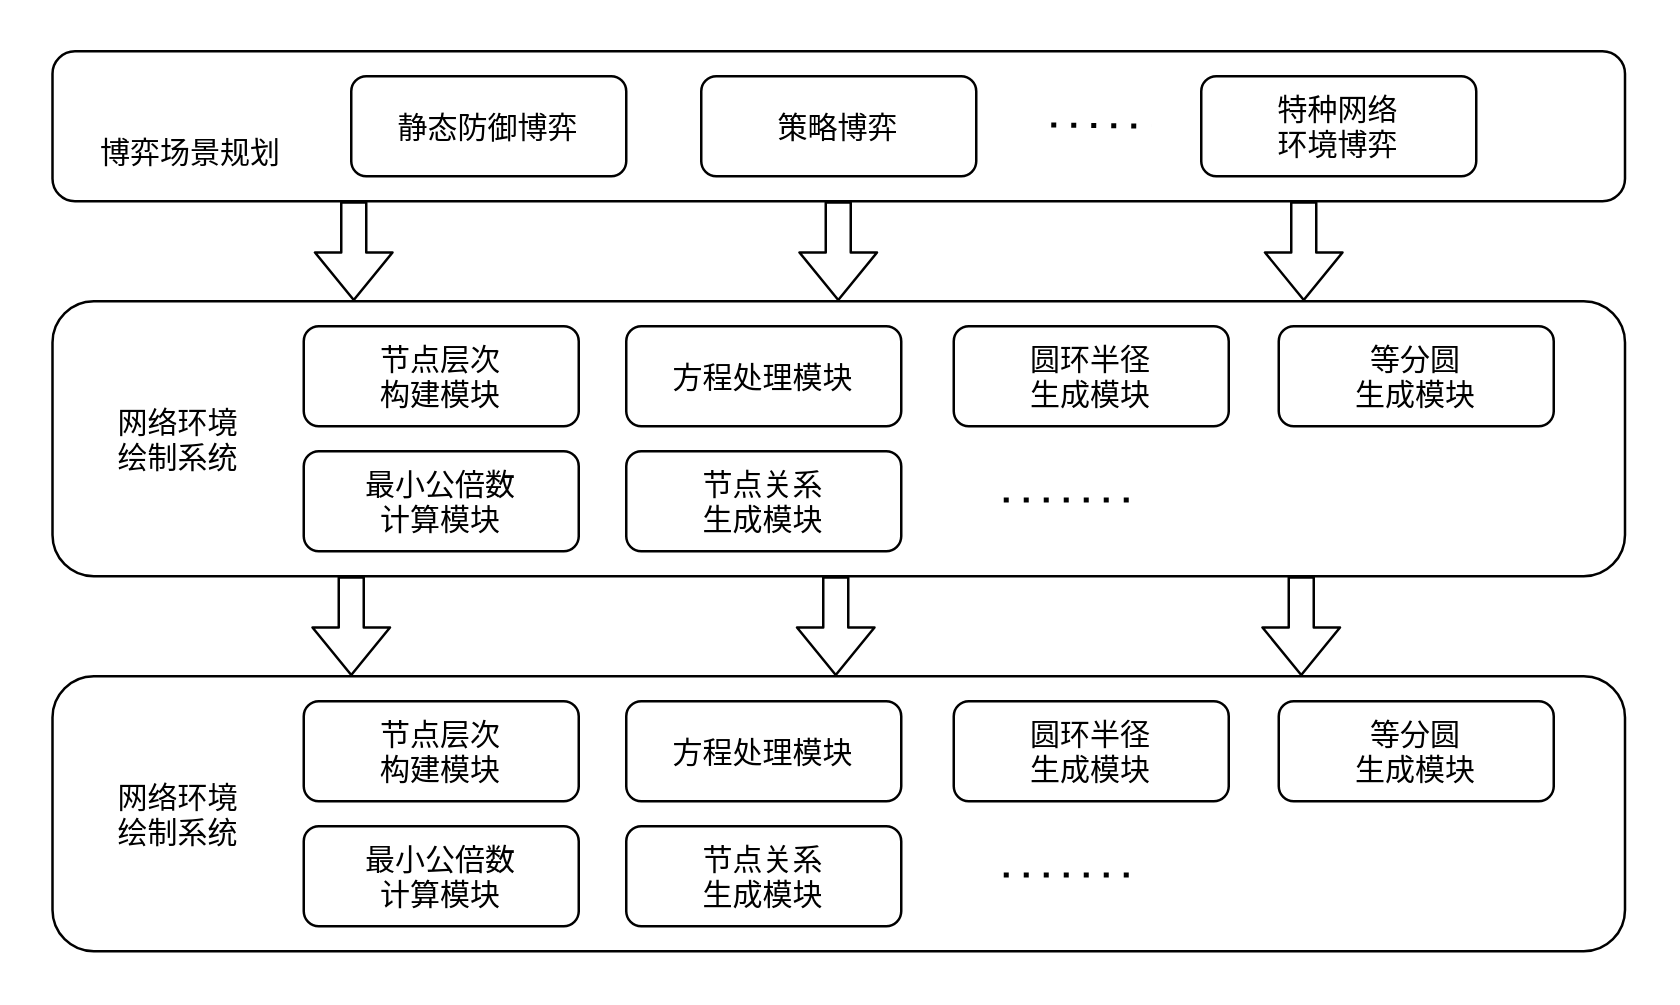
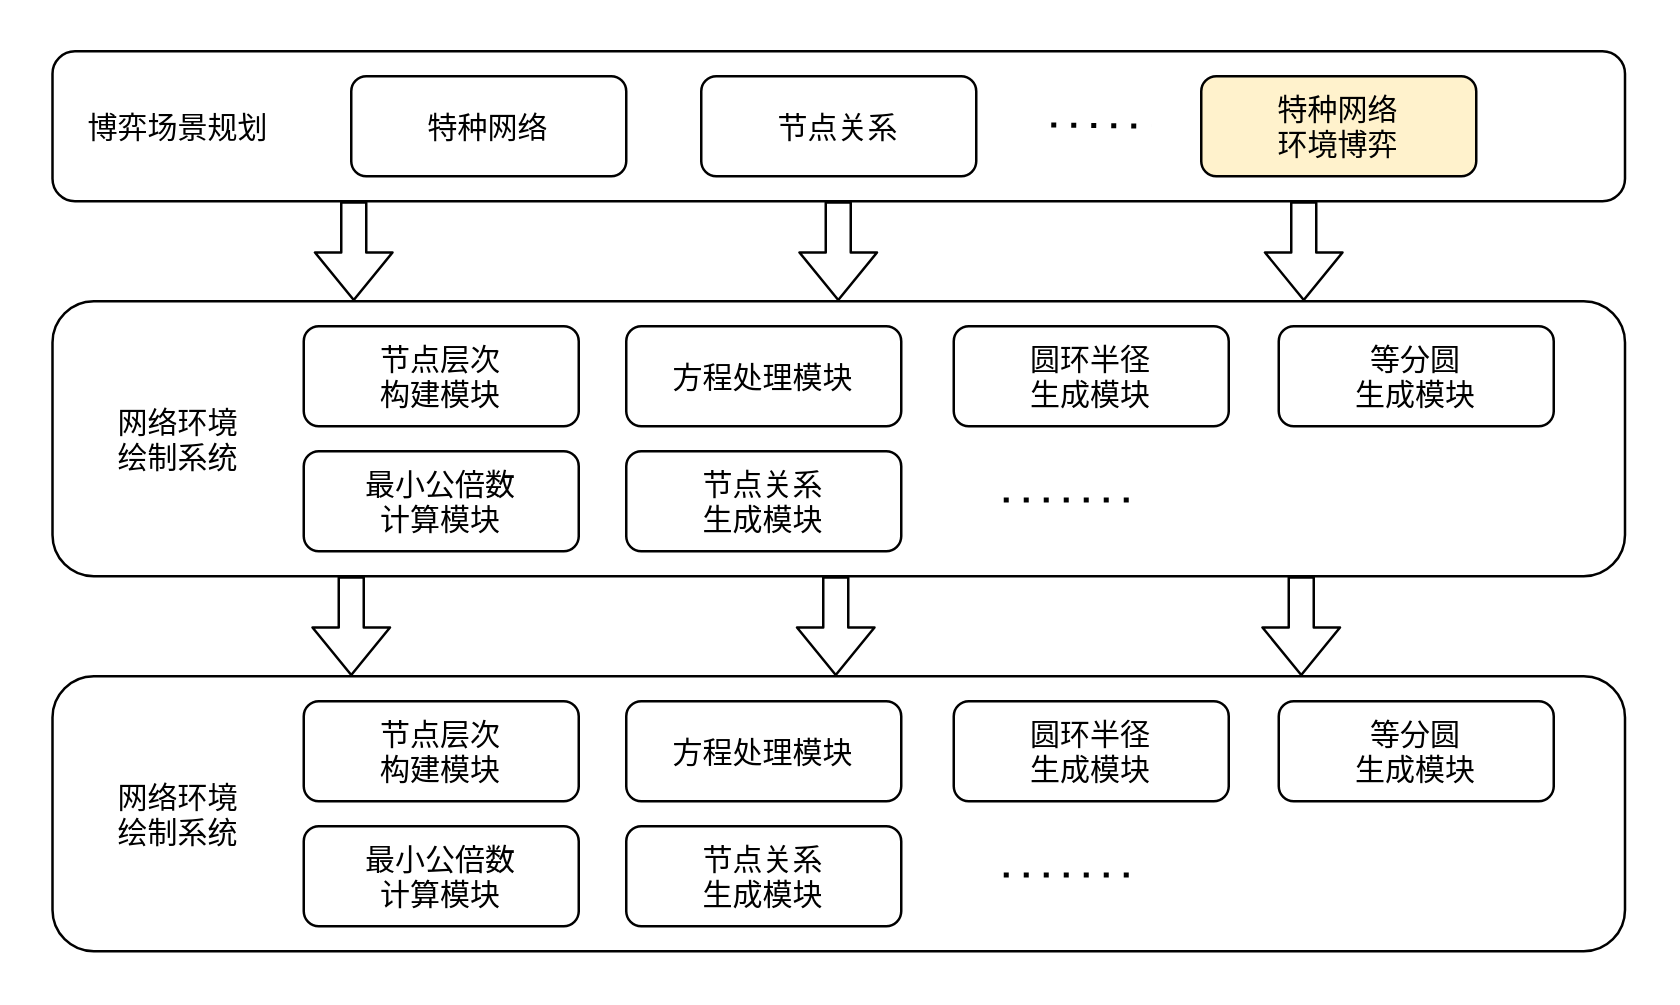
- <mxCell id="5" value="特种网络&#10;环境博弈" style="rounded=1;" vertex="1" parent="1"><mxGeometry x="480" y="30" width="110" height="40" as="geometry" /></mxCell>
+ <mxCell id="5" value="特种网络&#10;环境博弈" style="rounded=1;fillColor=#fff2cc;" vertex="1" parent="1"><mxGeometry x="480" y="30" width="110" height="40" as="geometry" /></mxCell>
- <mxCell id="3" value="静态防御博弈" style="rounded=1;" vertex="1" parent="1"><mxGeometry x="140" y="30" width="110" height="40" as="geometry" /></mxCell>
+ <mxCell id="3" value="特种网络" style="rounded=1;" vertex="1" parent="1"><mxGeometry x="140" y="30" width="110" height="40" as="geometry" /></mxCell>
- <mxCell id="4" value="策略博弈" style="rounded=1;" vertex="1" parent="1"><mxGeometry x="280" y="30" width="110" height="40" as="geometry" /></mxCell>
+ <mxCell id="4" value="节点关系" style="rounded=1;" vertex="1" parent="1"><mxGeometry x="280" y="30" width="110" height="40" as="geometry" /></mxCell>
- <mxCell id="7" value="博弈场景规划" style="text;strokeColor=none;fillColor=none;align=center;verticalAlign=middle;rounded=0;" vertex="1" parent="1"><mxGeometry x="36" y="50" width="80" height="20" as="geometry" /></mxCell>
+ <mxCell id="7" value="博弈场景规划" style="text;strokeColor=none;fillColor=none;align=center;verticalAlign=middle;rounded=0;" vertex="1" parent="1"><mxGeometry x="31" y="40" width="80" height="20" as="geometry" /></mxCell>
